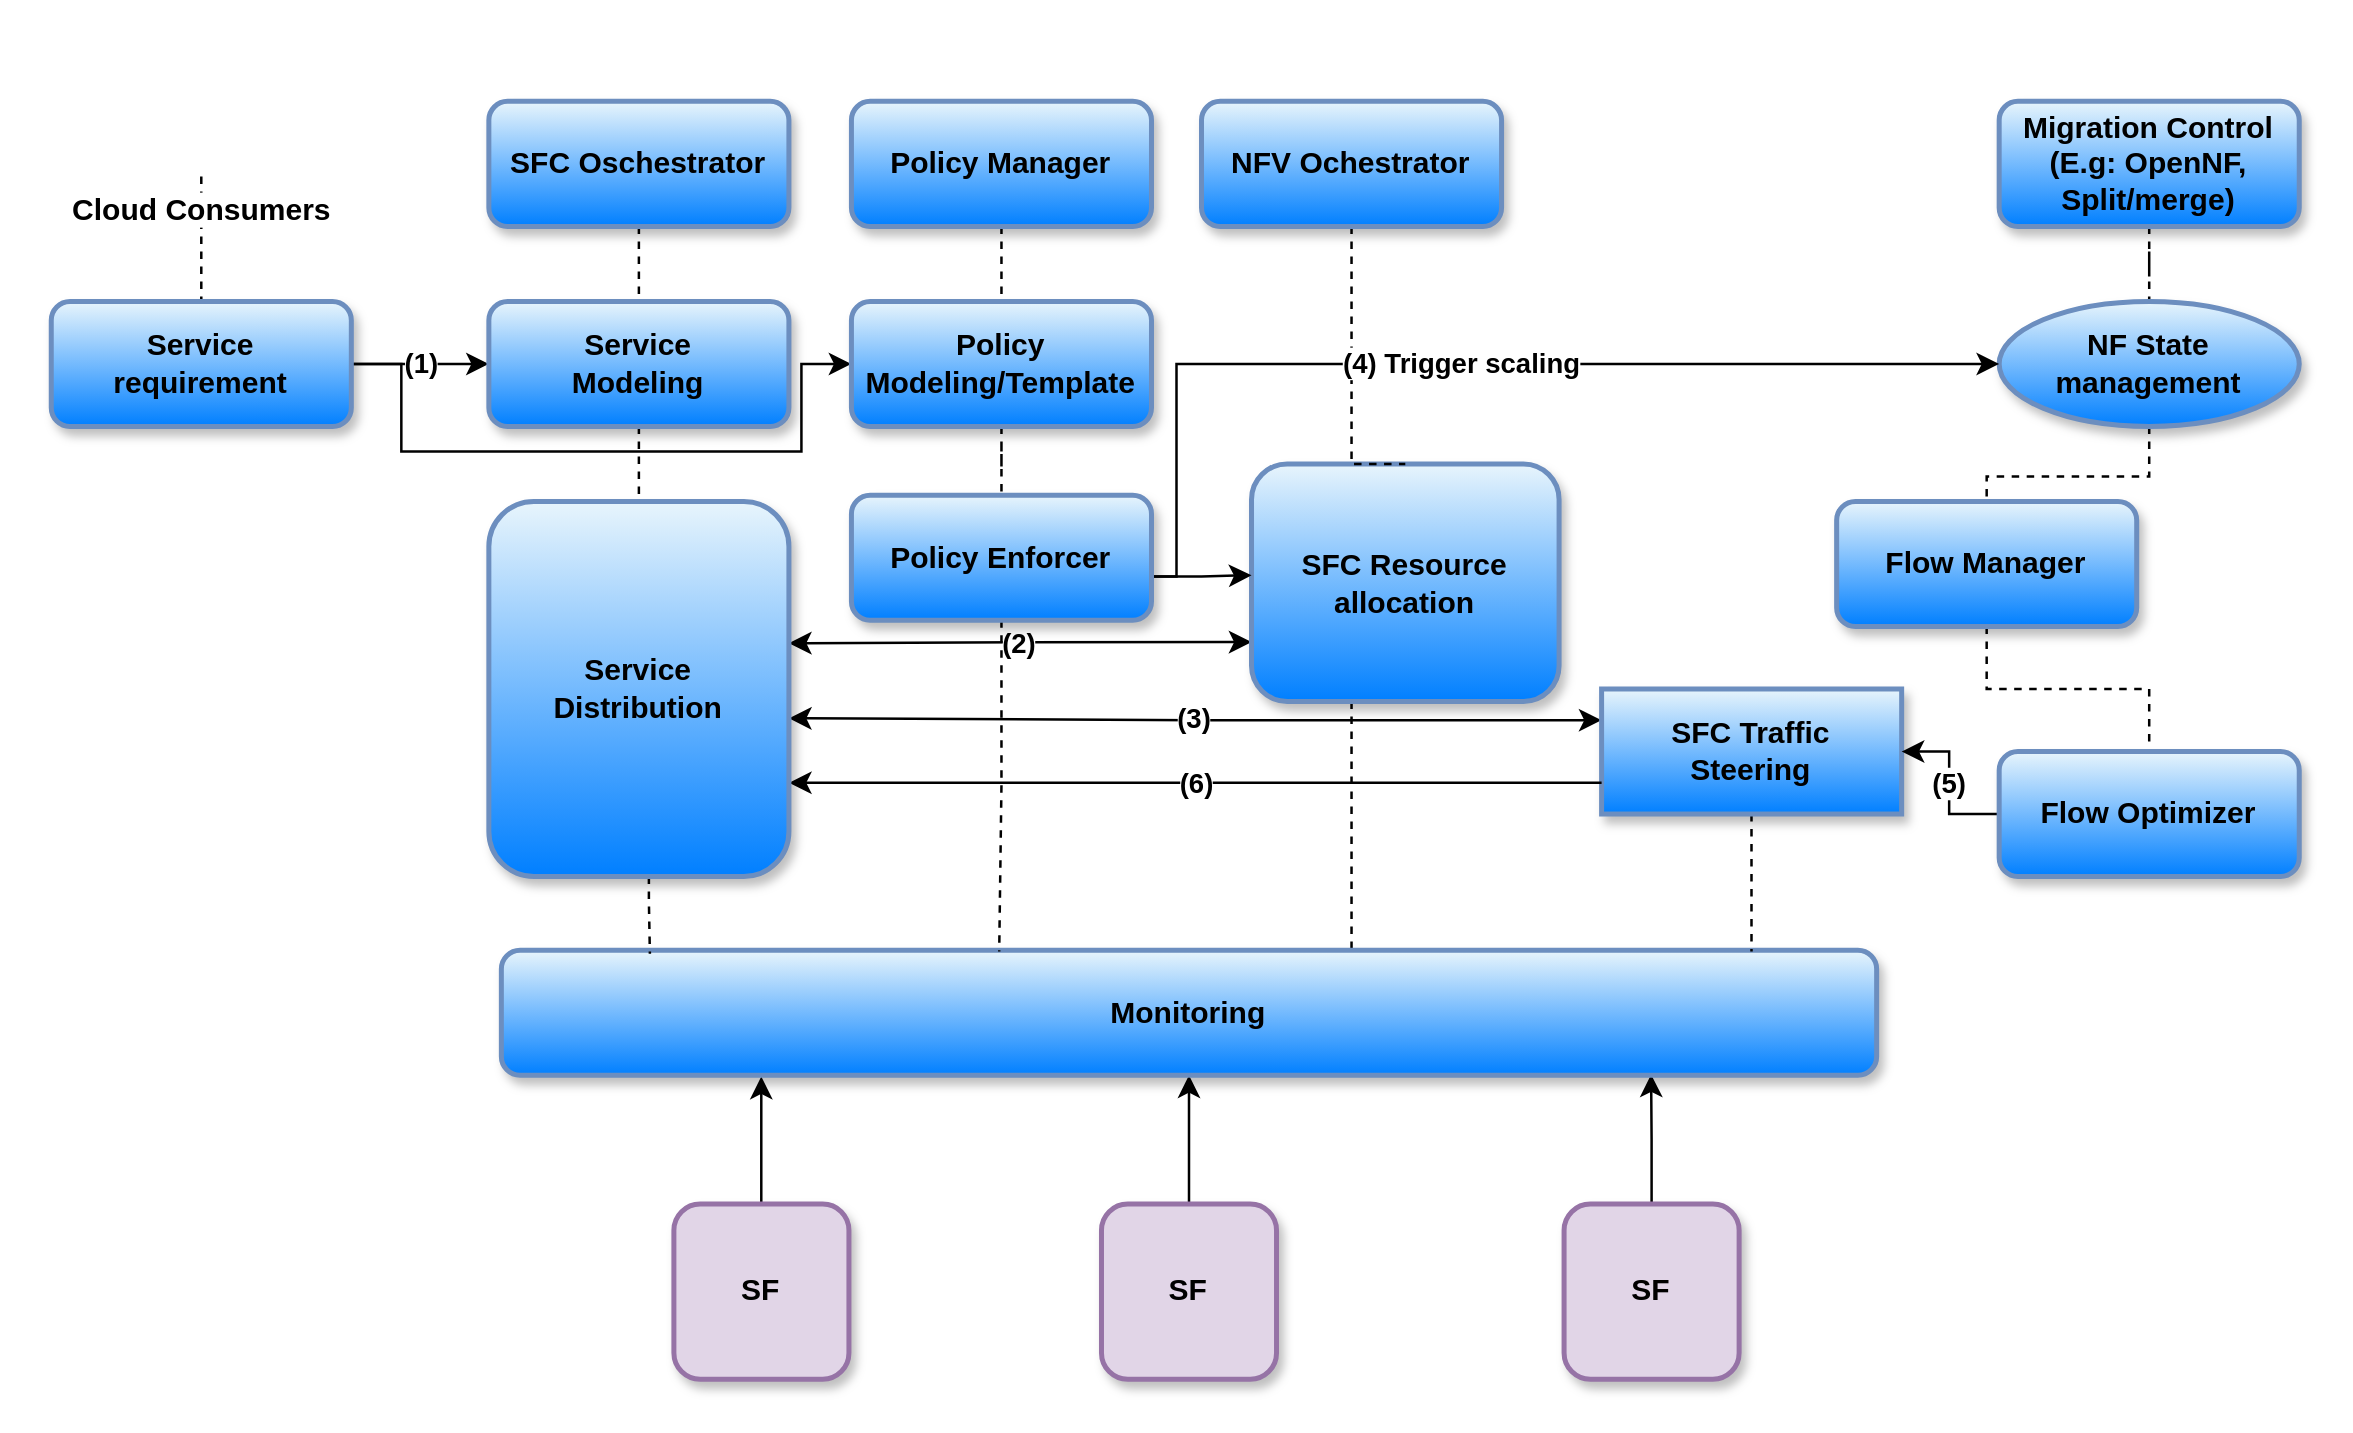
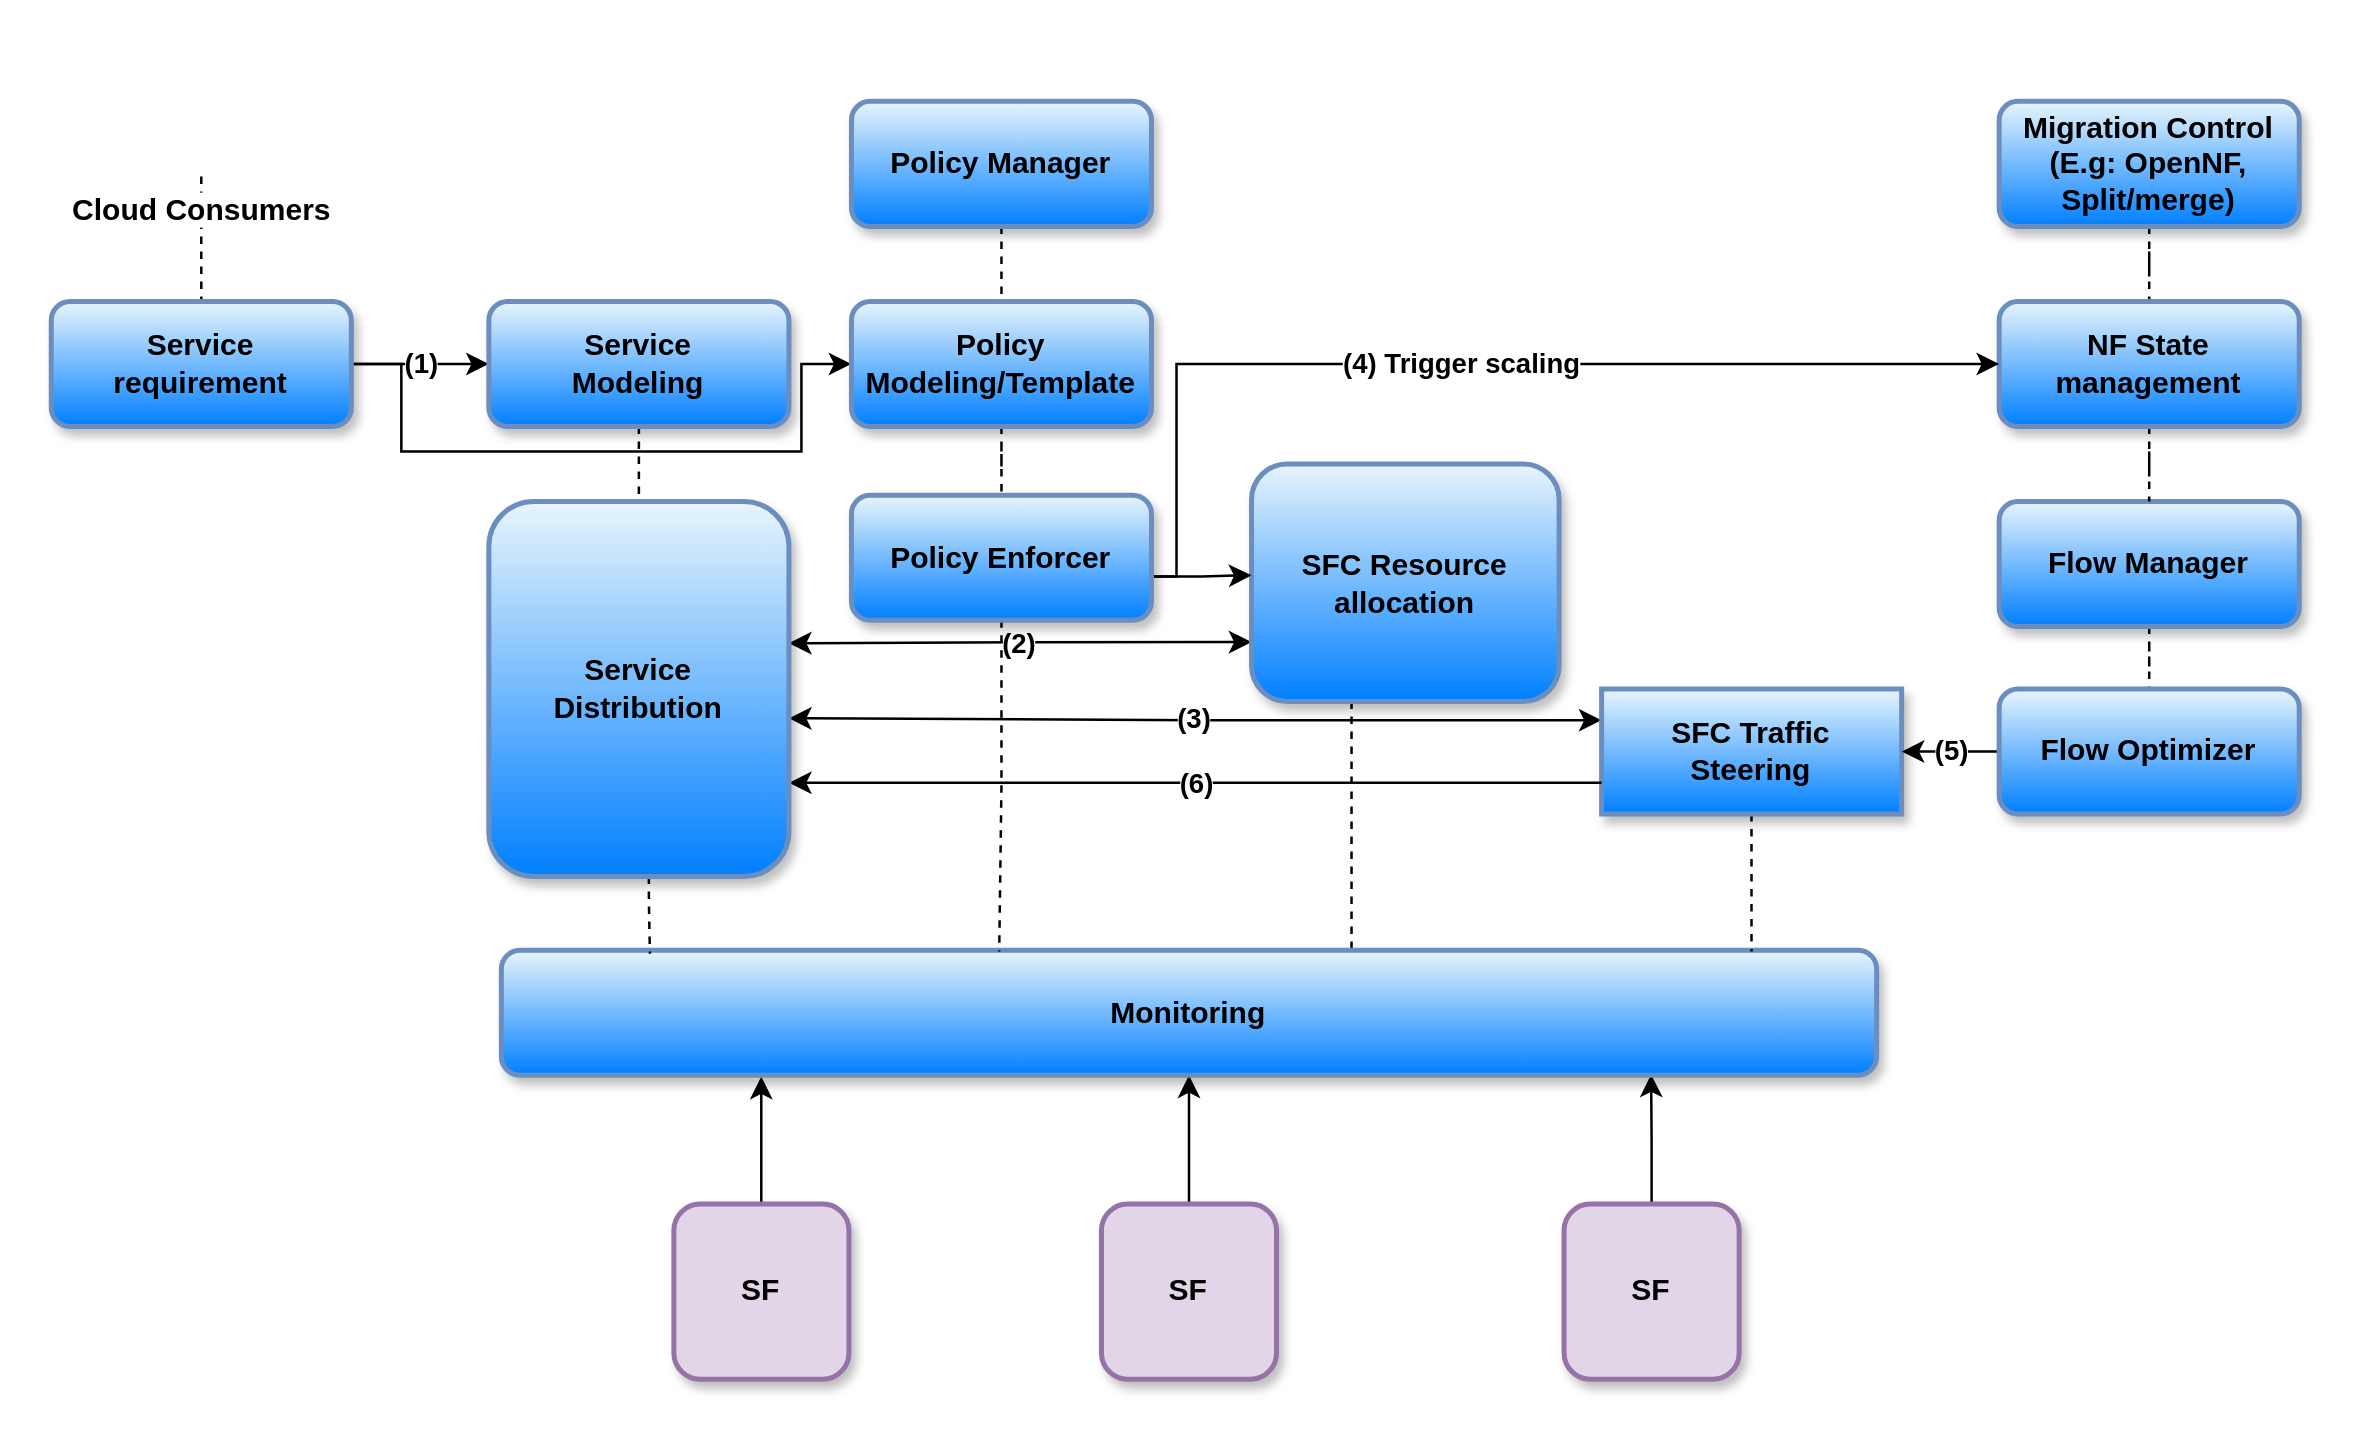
- <mxCell id="13" value="&lt;b&gt;SFC Oschestrator&lt;br&gt;&lt;/b&gt;" style="rounded=1;whiteSpace=wrap;html=1;fillColor=#E8F5FC;strokeColor=#6c8ebf;gradientColor=#007FFF;strokeWidth=2;glass=0;shadow=1;comic=0;" parent="1" vertex="1"><mxGeometry x="195" y="40" width="120" height="50" as="geometry" /></mxCell>
- <mxCell id="19" value="&lt;b&gt;NFV Ochestrator&lt;br&gt;&lt;/b&gt;" style="rounded=1;whiteSpace=wrap;html=1;fillColor=#E8F5FC;strokeColor=#6c8ebf;gradientColor=#007FFF;strokeWidth=2;glass=0;shadow=1;comic=0;" parent="1" vertex="1"><mxGeometry x="480" y="40" width="120" height="50" as="geometry" /></mxCell>
- <mxCell id="12" style="edgeStyle=orthogonalEdgeStyle;rounded=0;orthogonalLoop=1;jettySize=auto;html=1;exitX=0.5;exitY=1;exitDx=0;exitDy=0;entryX=0.5;entryY=0;entryDx=0;entryDy=0;dashed=1;endArrow=none;endFill=0;" parent="1" source="13" target="31" edge="1"><mxGeometry relative="1" as="geometry" /></mxCell>
- <mxCell id="38" value="&lt;b&gt;NF State management&lt;br&gt;&lt;/b&gt;" style="ellipse;whiteSpace=wrap;html=1;fillColor=#E8F5FC;strokeColor=#6c8ebf;gradientColor=#007FFF;strokeWidth=2;glass=0;shadow=1;comic=0;" parent="1" vertex="1"><mxGeometry x="799" y="120" width="120" height="50" as="geometry" /></mxCell>
+ <mxCell id="38" value="&lt;b&gt;NF State management&lt;br&gt;&lt;/b&gt;" style="rounded=1;whiteSpace=wrap;html=1;fillColor=#E8F5FC;strokeColor=#6c8ebf;gradientColor=#007FFF;strokeWidth=2;glass=0;shadow=1;comic=0;" parent="1" vertex="1"><mxGeometry x="799" y="120" width="120" height="50" as="geometry" /></mxCell>
- <mxCell id="18" style="edgeStyle=orthogonalEdgeStyle;rounded=0;orthogonalLoop=1;jettySize=auto;html=1;exitX=0.5;exitY=1;exitDx=0;exitDy=0;entryX=0.5;entryY=0;entryDx=0;entryDy=0;endArrow=none;endFill=0;dashed=1;" parent="1" source="19" target="16" edge="1"><mxGeometry relative="1" as="geometry"><Array as="points"><mxPoint x="540" y="185" /></Array></mxGeometry></mxCell>
- <mxCell id="26" value="&lt;b&gt;Flow Manager&lt;br&gt;&lt;/b&gt;" style="rounded=1;whiteSpace=wrap;html=1;fillColor=#E8F5FC;strokeColor=#6c8ebf;gradientColor=#007FFF;strokeWidth=2;glass=0;shadow=1;comic=0;" parent="1" vertex="1"><mxGeometry x="734" y="200" width="120" height="50" as="geometry" /></mxCell>
+ <mxCell id="26" value="&lt;b&gt;Flow Manager&lt;br&gt;&lt;/b&gt;" style="rounded=1;whiteSpace=wrap;html=1;fillColor=#E8F5FC;strokeColor=#6c8ebf;gradientColor=#007FFF;strokeWidth=2;glass=0;shadow=1;comic=0;" parent="1" vertex="1"><mxGeometry x="799" y="200" width="120" height="50" as="geometry" /></mxCell>
- <mxCell id="40" value="&lt;b&gt;Flow Optimizer&lt;br&gt;&lt;/b&gt;" style="rounded=1;whiteSpace=wrap;html=1;fillColor=#E8F5FC;strokeColor=#6c8ebf;gradientColor=#007FFF;strokeWidth=2;glass=0;shadow=1;comic=0;" parent="1" vertex="1"><mxGeometry x="799" y="300" width="120" height="50" as="geometry" /></mxCell>
+ <mxCell id="40" value="&lt;b&gt;Flow Optimizer&lt;br&gt;&lt;/b&gt;" style="rounded=1;whiteSpace=wrap;html=1;fillColor=#E8F5FC;strokeColor=#6c8ebf;gradientColor=#007FFF;strokeWidth=2;glass=0;shadow=1;comic=0;" parent="1" vertex="1"><mxGeometry x="799" y="275" width="120" height="50" as="geometry" /></mxCell>
